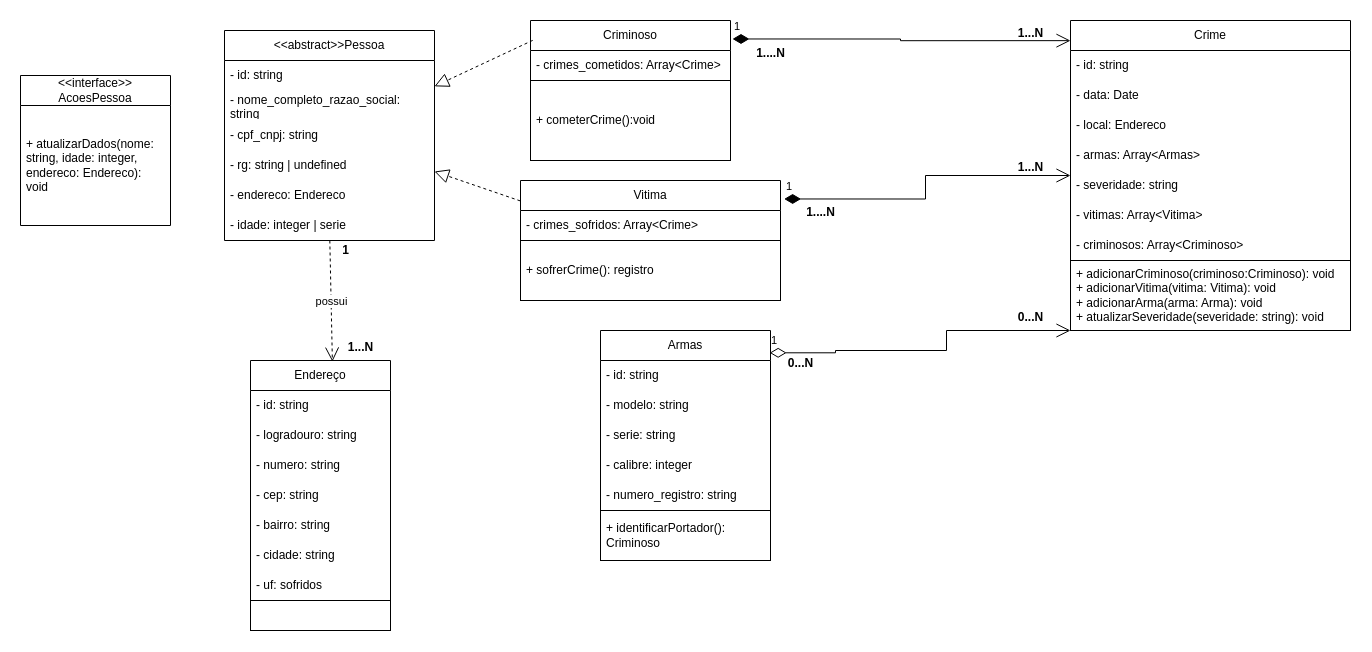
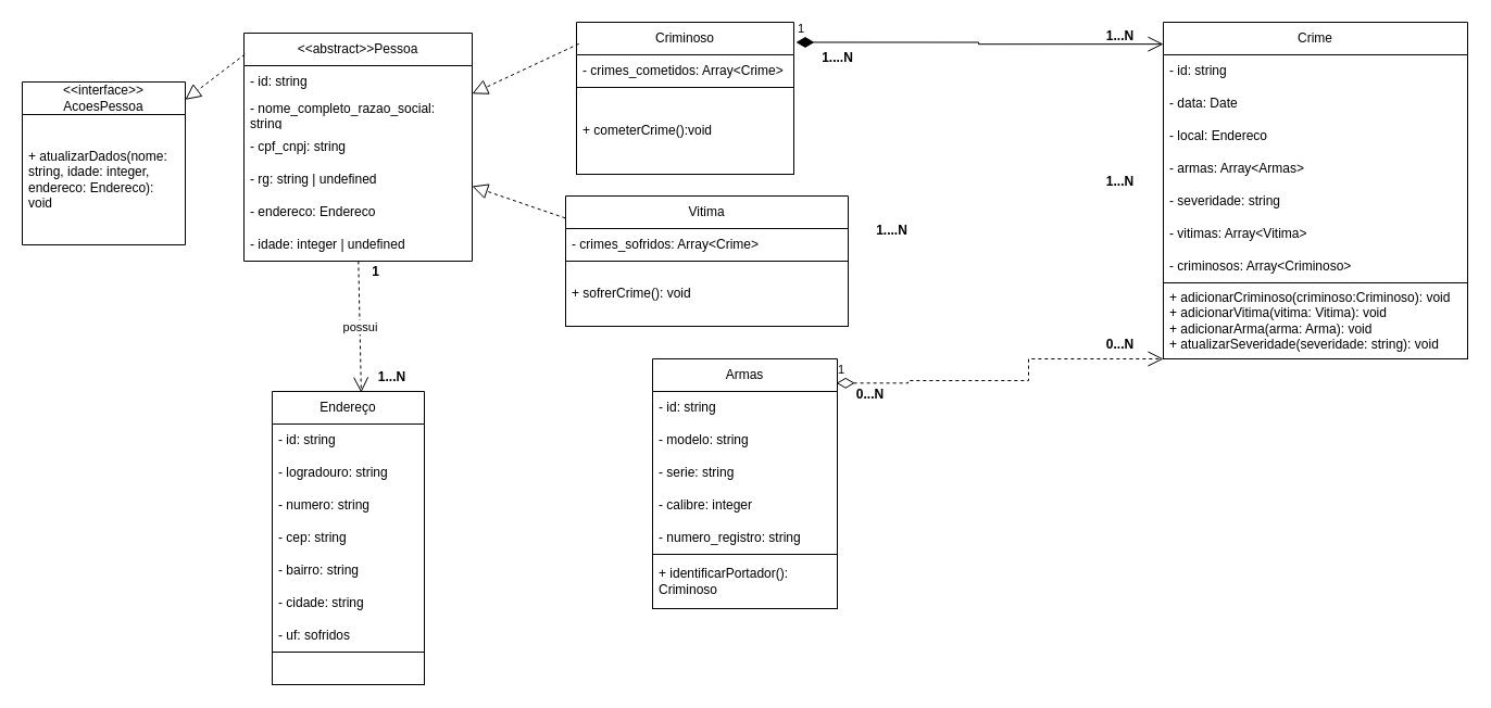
+ <mxCell id="44" value="" style="endArrow=block;dashed=1;endFill=0;endSize=12;html=1;rounded=0;exitX=0.004;exitY=0.093;exitDx=0;exitDy=0;exitPerimeter=0;entryX=1;entryY=0.109;entryDx=0;entryDy=0;entryPerimeter=0;" edge="1" parent="1" source="33" target="42"><mxGeometry width="160" relative="1" as="geometry"><mxPoint x="208" y="200" as="sourcePoint" /><mxPoint x="110" y="246" as="targetPoint" /></mxGeometry></mxCell>
- <mxCell id="46" value="1" style="endArrow=open;html=1;endSize=12;startArrow=diamondThin;startSize=14;startFill=1;edgeStyle=orthogonalEdgeStyle;align=left;verticalAlign=bottom;rounded=0;exitX=1.014;exitY=0.154;exitDx=0;exitDy=0;exitPerimeter=0;" edge="1" parent="1" source="5" target="17"><mxGeometry x="-1" y="3" relative="1" as="geometry"><mxPoint x="742" y="48" as="sourcePoint" /><mxPoint x="910" y="50" as="targetPoint" /></mxGeometry></mxCell>
- <mxCell id="39" value="- idade: integer | serie" style="text;strokeColor=none;fillColor=none;align=left;verticalAlign=middle;spacingLeft=4;spacingRight=4;overflow=hidden;points=[[0,0.5],[1,0.5]];portConstraint=eastwest;rotatable=0;whiteSpace=wrap;html=1;" vertex="1" parent="33"><mxGeometry y="180" width="210" height="30" as="geometry" /></mxCell>
+ <mxCell id="39" value="- idade: integer | undefined" style="text;strokeColor=none;fillColor=none;align=left;verticalAlign=middle;spacingLeft=4;spacingRight=4;overflow=hidden;points=[[0,0.5],[1,0.5]];portConstraint=eastwest;rotatable=0;whiteSpace=wrap;html=1;" vertex="1" parent="33"><mxGeometry y="180" width="210" height="30" as="geometry" /></mxCell>
- <mxCell id="7" value="+ sofrerCrime(): registro&lt;br&gt;" style="text;strokeColor=default;fillColor=none;align=left;verticalAlign=middle;spacingLeft=4;spacingRight=4;overflow=hidden;points=[[0,0.5],[1,0.5]];portConstraint=eastwest;rotatable=0;whiteSpace=wrap;html=1;" vertex="1" parent="5"><mxGeometry y="60" width="260" height="60" as="geometry" /></mxCell>
+ <mxCell id="7" value="+ sofrerCrime(): void&lt;br&gt;" style="text;strokeColor=default;fillColor=none;align=left;verticalAlign=middle;spacingLeft=4;spacingRight=4;overflow=hidden;points=[[0,0.5],[1,0.5]];portConstraint=eastwest;rotatable=0;whiteSpace=wrap;html=1;" vertex="1" parent="5"><mxGeometry y="60" width="260" height="60" as="geometry" /></mxCell>
- <mxCell id="47" value="1" style="endArrow=open;html=1;endSize=12;startArrow=diamondThin;startSize=14;startFill=0;edgeStyle=orthogonalEdgeStyle;align=left;verticalAlign=bottom;rounded=0;exitX=0.995;exitY=0.097;exitDx=0;exitDy=0;exitPerimeter=0;" edge="1" parent="1" source="26" target="17"><mxGeometry x="-1" y="3" relative="1" as="geometry"><mxPoint x="680" y="250" as="sourcePoint" /><mxPoint x="840" y="250" as="targetPoint" /><Array as="points"><mxPoint x="835" y="352" /><mxPoint x="835" y="350" /><mxPoint x="946" y="350" /><mxPoint x="946" y="330" /></Array></mxGeometry></mxCell>
+ <mxCell id="47" value="1" style="endArrow=open;html=1;endSize=12;startArrow=diamondThin;startSize=14;startFill=0;edgeStyle=orthogonalEdgeStyle;align=left;verticalAlign=bottom;rounded=0;exitX=0.995;exitY=0.097;exitDx=0;exitDy=0;exitPerimeter=0;dashed=1;" edge="1" parent="1" source="26" target="17"><mxGeometry x="-1" y="3" relative="1" as="geometry"><mxPoint x="680" y="250" as="sourcePoint" /><mxPoint x="840" y="250" as="targetPoint" /><Array as="points"><mxPoint x="835" y="352" /><mxPoint x="835" y="350" /><mxPoint x="946" y="350" /><mxPoint x="946" y="330" /></Array></mxGeometry></mxCell>
